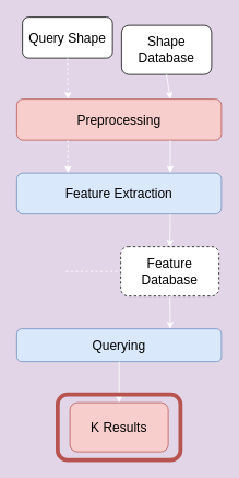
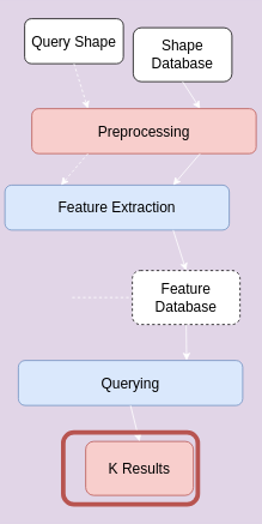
- <mxCell id="14" value="Preprocessing" style="rounded=1;whiteSpace=wrap;html=1;fontSize=16;fillColor=#f8cecc;strokeColor=#b85450;" parent="1" vertex="1"><mxGeometry x="20" y="120" width="250" height="50" as="geometry" /></mxCell>
+ <mxCell id="14" value="Preprocessing" style="rounded=1;whiteSpace=wrap;html=1;fontSize=16;fillColor=#f8cecc;strokeColor=#b85450;" parent="1" vertex="1"><mxGeometry x="35" y="120" width="250" height="50" as="geometry" /></mxCell>
- <mxCell id="4" value="Feature Extraction" style="rounded=1;whiteSpace=wrap;html=1;fontSize=16;fillColor=#dae8fc;strokeColor=#6c8ebf;" parent="1" vertex="1"><mxGeometry x="20" y="210" width="250" height="50" as="geometry" /></mxCell>
+ <mxCell id="4" value="Feature Extraction" style="rounded=1;whiteSpace=wrap;html=1;fontSize=16;fillColor=#dae8fc;strokeColor=#6c8ebf;" parent="1" vertex="1"><mxGeometry x="5" y="205" width="250" height="50" as="geometry" /></mxCell>
- <mxCell id="9" value="Querying" style="rounded=1;whiteSpace=wrap;html=1;fontSize=16;fillColor=#dae8fc;strokeColor=#6c8ebf;" parent="1" vertex="1"><mxGeometry x="20" y="400" width="250" height="40" as="geometry" /></mxCell>
+ <mxCell id="9" value="Querying" style="rounded=1;whiteSpace=wrap;html=1;fontSize=16;fillColor=#dae8fc;strokeColor=#6c8ebf;" parent="1" vertex="1"><mxGeometry x="20" y="400" width="250" height="50" as="geometry" /></mxCell>
- <mxCell id="11" value="K Results" style="rounded=1;whiteSpace=wrap;html=1;fontSize=16;fillColor=#f8cecc;strokeColor=#b85450;" parent="1" vertex="1"><mxGeometry x="85" y="490" width="120" height="60" as="geometry" /></mxCell>
+ <mxCell id="11" value="K Results" style="rounded=1;whiteSpace=wrap;html=1;fontSize=16;fillColor=#f8cecc;strokeColor=#b85450;" parent="1" vertex="1"><mxGeometry x="95" y="490" width="120" height="60" as="geometry" /></mxCell>
